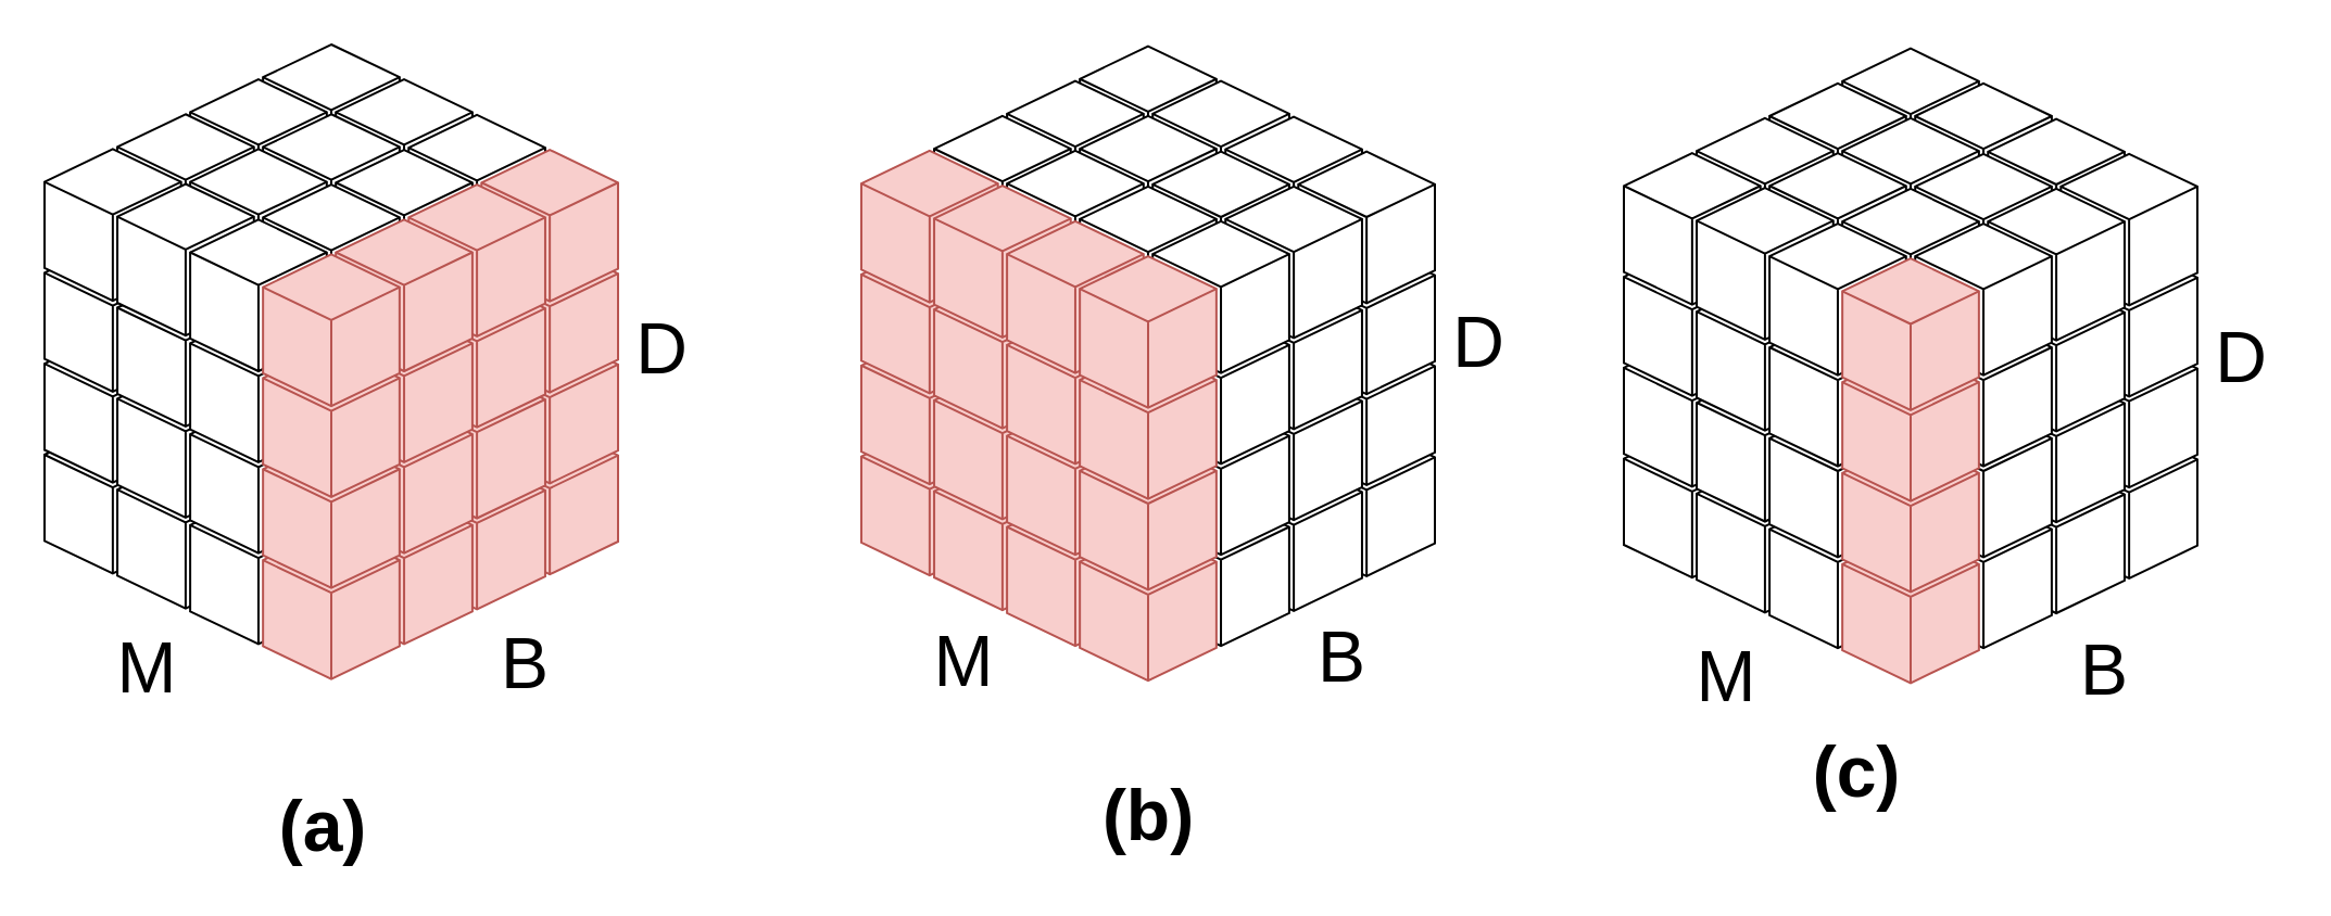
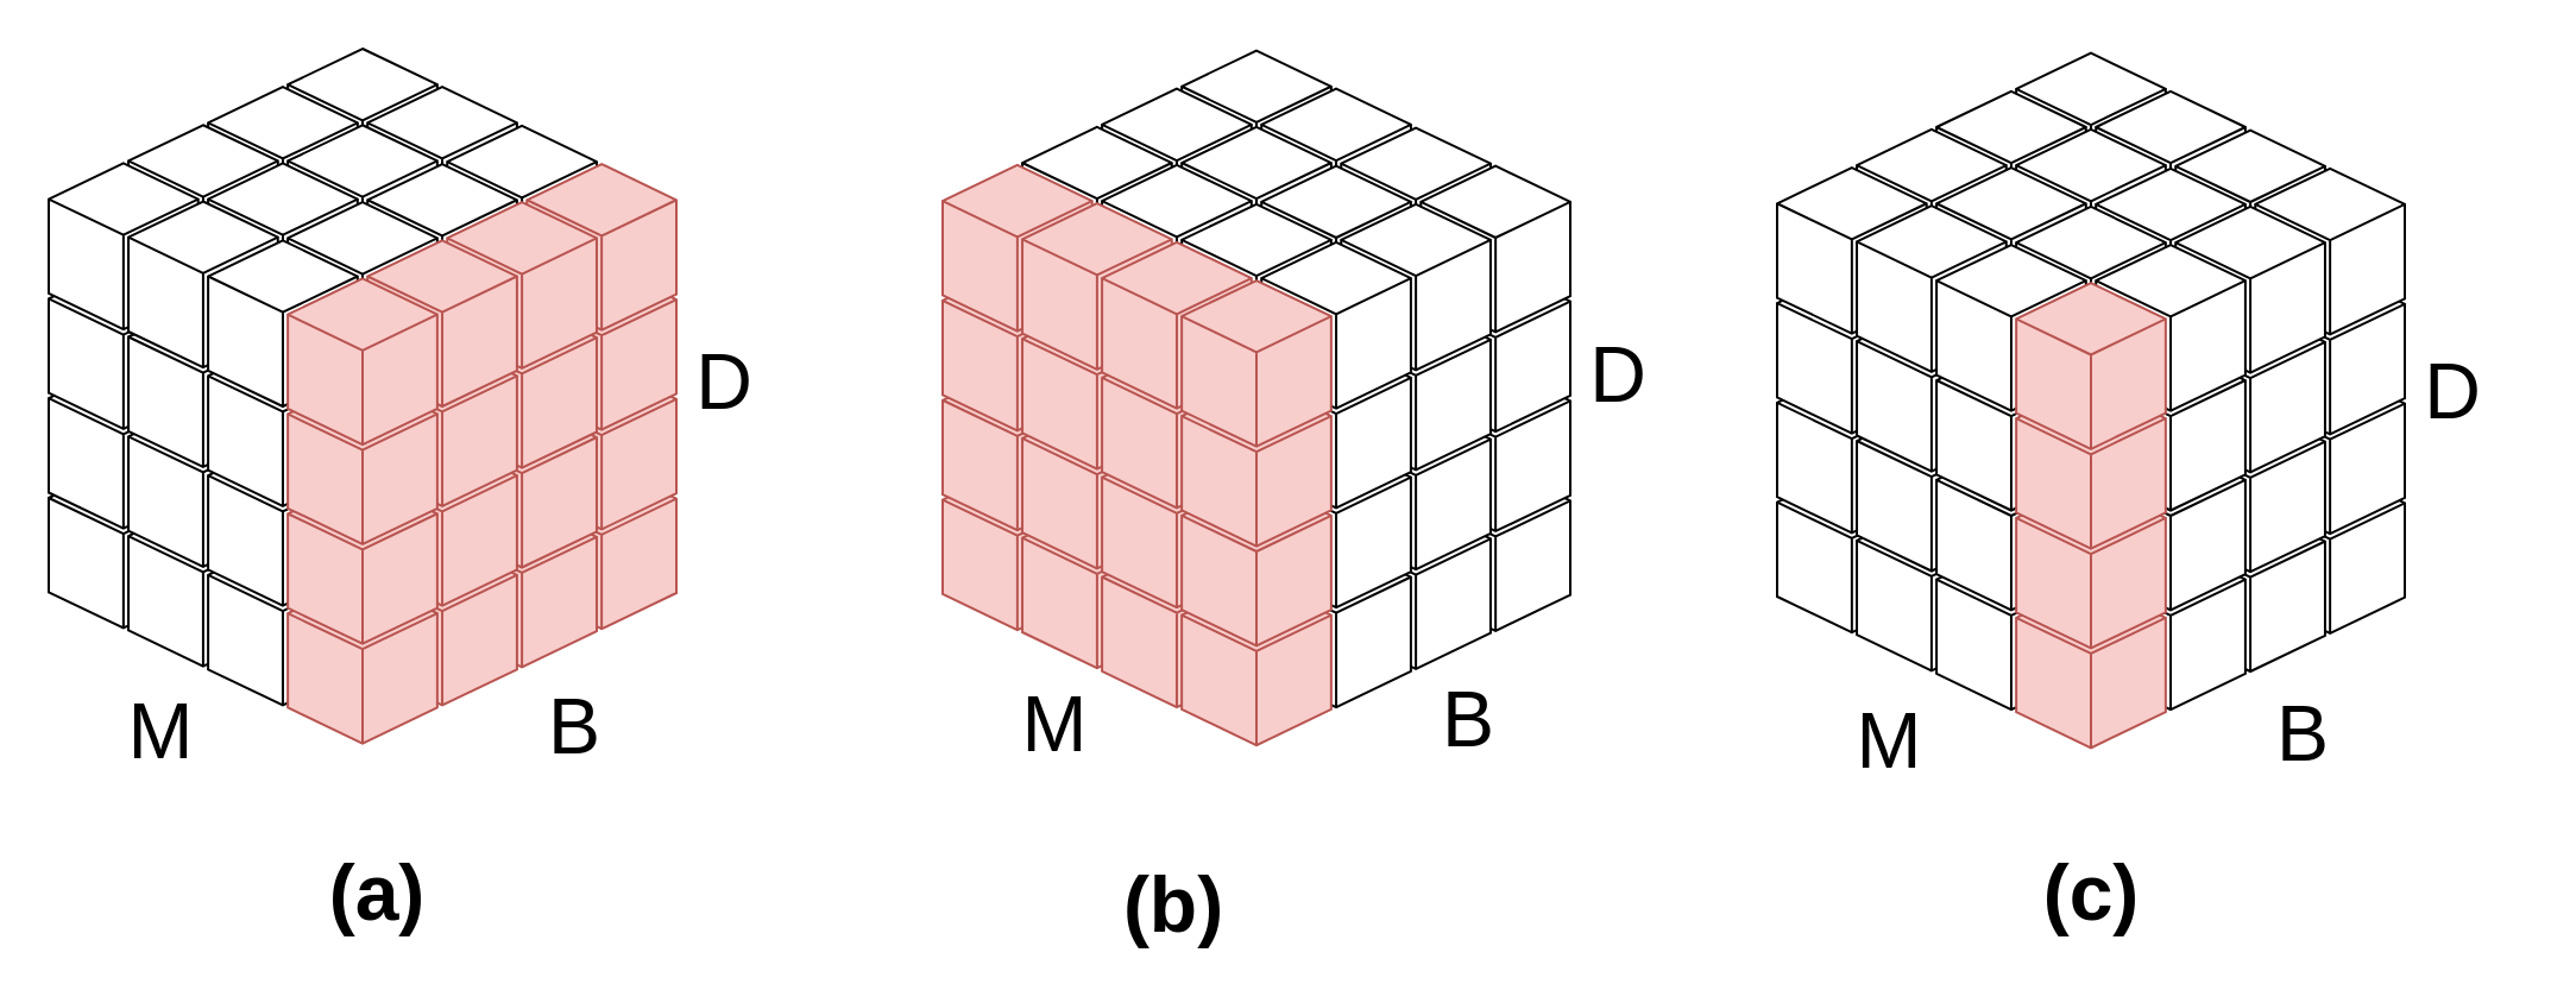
- <mxCell id="196" value="(c)" style="text;html=1;align=center;verticalAlign=middle;resizable=0;points=[];autosize=1;strokeColor=none;fillColor=none;fontSize=33;fontStyle=1" vertex="1" parent="1"><mxGeometry x="824" y="330" width="60" height="50" as="geometry" /></mxCell>
+ <mxCell id="196" value="(c)" style="text;html=1;align=center;verticalAlign=middle;resizable=0;points=[];autosize=1;strokeColor=none;fillColor=none;fontSize=33;fontStyle=1" vertex="1" parent="1"><mxGeometry x="849" y="350" width="60" height="50" as="geometry" /></mxCell>
- <mxCell id="195" value="(b)" style="text;html=1;align=center;verticalAlign=middle;resizable=0;points=[];autosize=1;strokeColor=none;fillColor=none;fontSize=33;fontStyle=1" vertex="1" parent="1"><mxGeometry x="498" y="350" width="60" height="50" as="geometry" /></mxCell>
+ <mxCell id="195" value="(b)" style="text;html=1;align=center;verticalAlign=middle;resizable=0;points=[];autosize=1;strokeColor=none;fillColor=none;fontSize=33;fontStyle=1" vertex="1" parent="1"><mxGeometry x="463" y="355" width="60" height="50" as="geometry" /></mxCell>
- <mxCell id="194" value="(a)" style="text;html=1;align=center;verticalAlign=middle;resizable=0;points=[];autosize=1;strokeColor=none;fillColor=none;fontSize=33;fontStyle=1" vertex="1" parent="1"><mxGeometry x="117.62" y="355" width="60" height="50" as="geometry" /></mxCell>
+ <mxCell id="194" value="(a)" style="text;html=1;align=center;verticalAlign=middle;resizable=0;points=[];autosize=1;strokeColor=none;fillColor=none;fontSize=33;fontStyle=1" vertex="1" parent="1"><mxGeometry x="127.62" y="350" width="60" height="50" as="geometry" /></mxCell>
